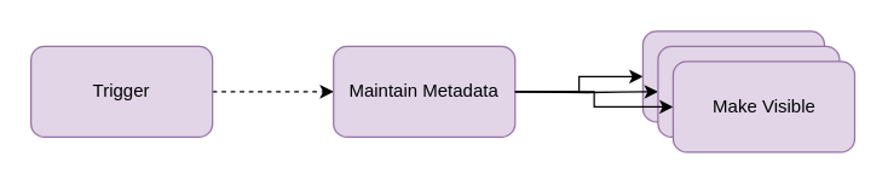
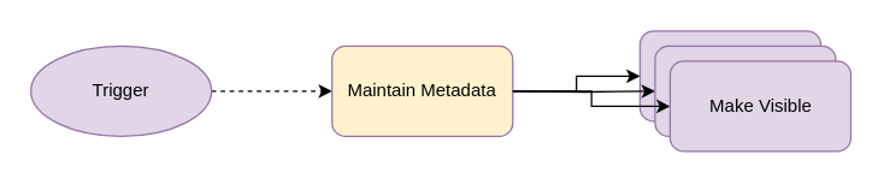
- <mxCell id="3" value="Trigger" style="rounded=1;whiteSpace=wrap;html=1;fillColor=#e1d5e7;strokeColor=#9673a6;" vertex="1" parent="1"><mxGeometry x="20" y="30" width="120" height="60" as="geometry" /></mxCell>
+ <mxCell id="3" value="Trigger" style="ellipse;whiteSpace=wrap;html=1;fillColor=#e1d5e7;strokeColor=#9673a6;" vertex="1" parent="1"><mxGeometry x="20" y="30" width="120" height="60" as="geometry" /></mxCell>
- <mxCell id="5" value="Maintain Metadata" style="whiteSpace=wrap;html=1;rounded=1;fillColor=#e1d5e7;strokeColor=#9673a6;" vertex="1" parent="1"><mxGeometry x="220" y="30" width="120" height="60" as="geometry" /></mxCell>
+ <mxCell id="5" value="Maintain Metadata" style="whiteSpace=wrap;html=1;rounded=1;fillColor=#fff2cc;strokeColor=#9673a6;" vertex="1" parent="1"><mxGeometry x="220" y="30" width="120" height="60" as="geometry" /></mxCell>
